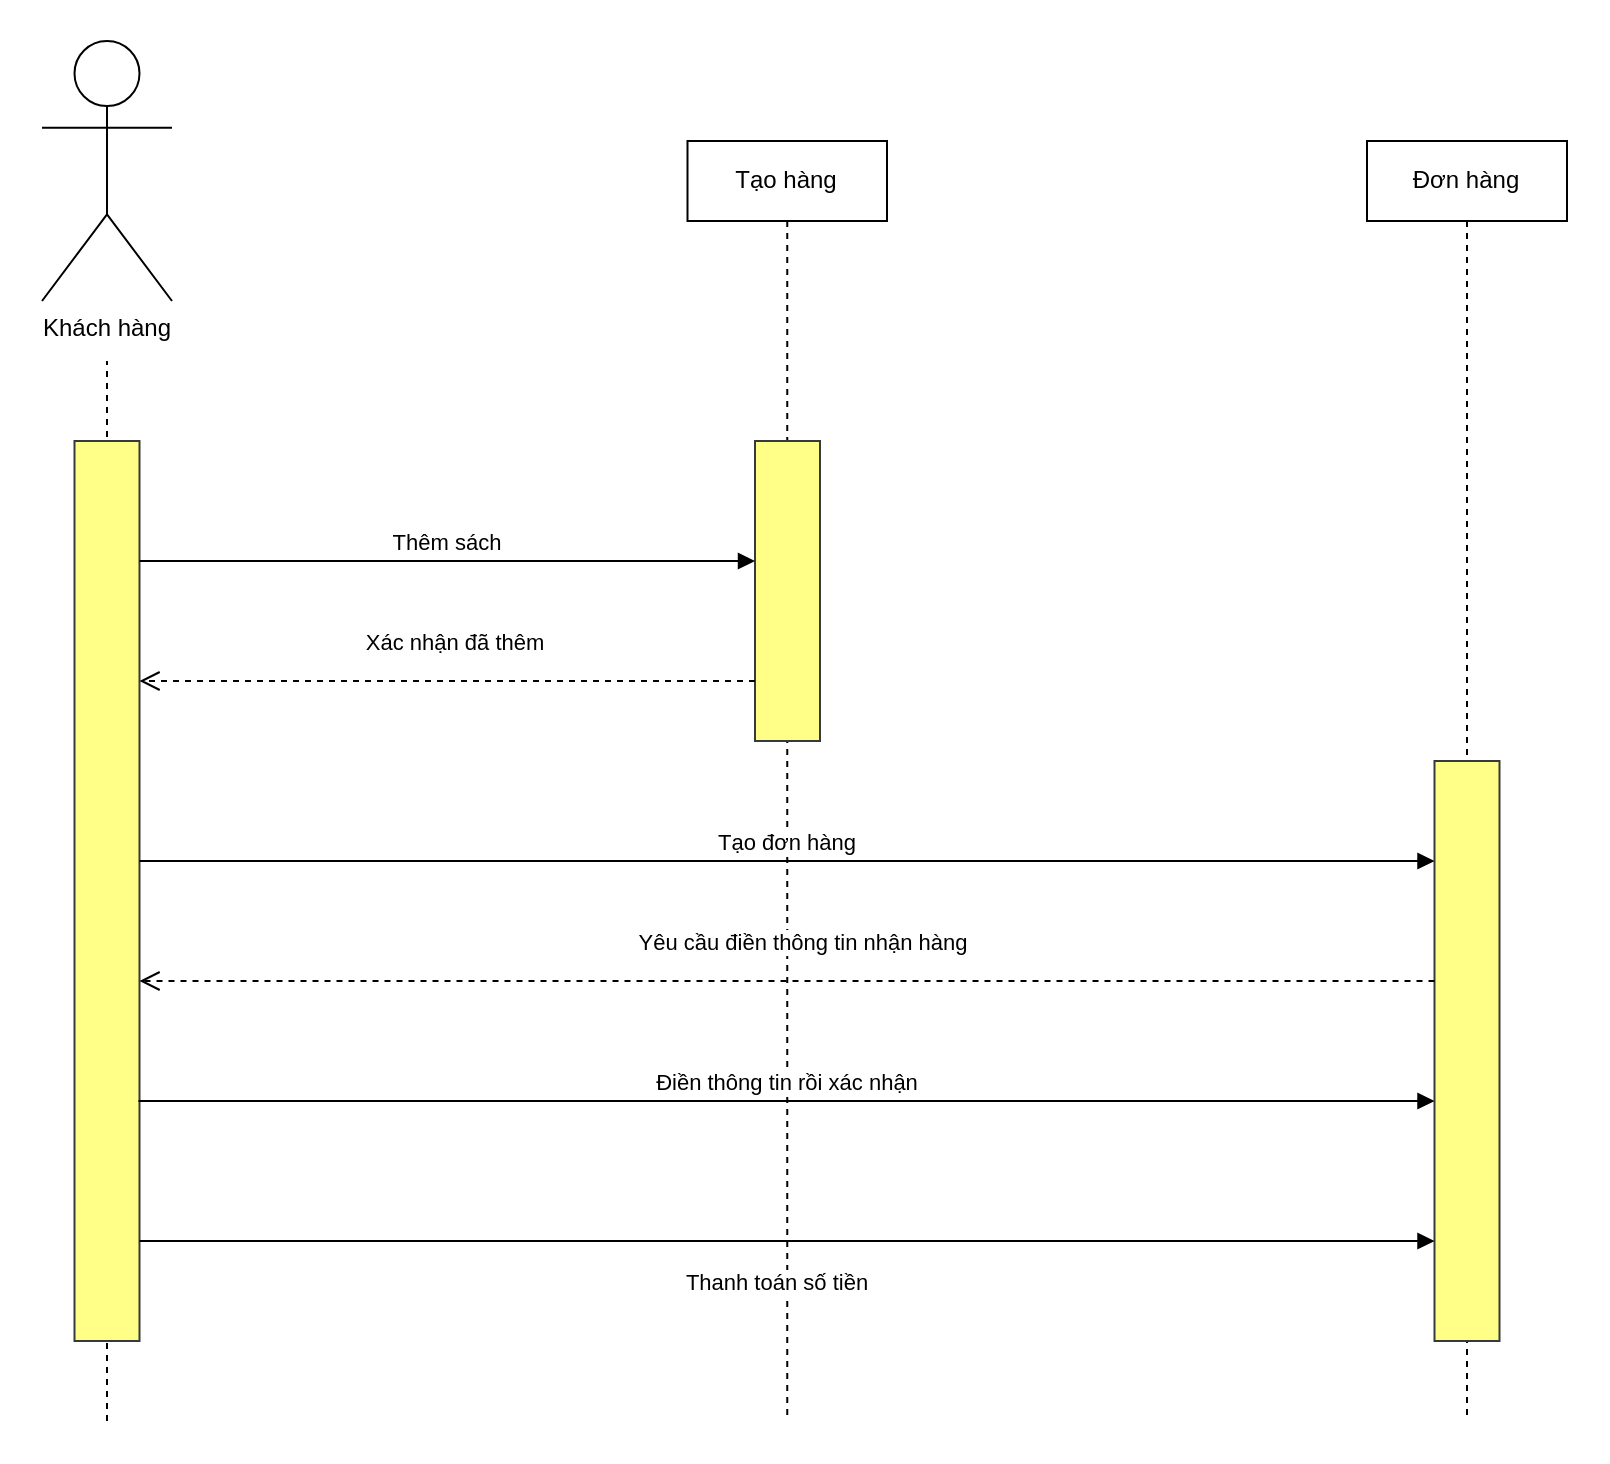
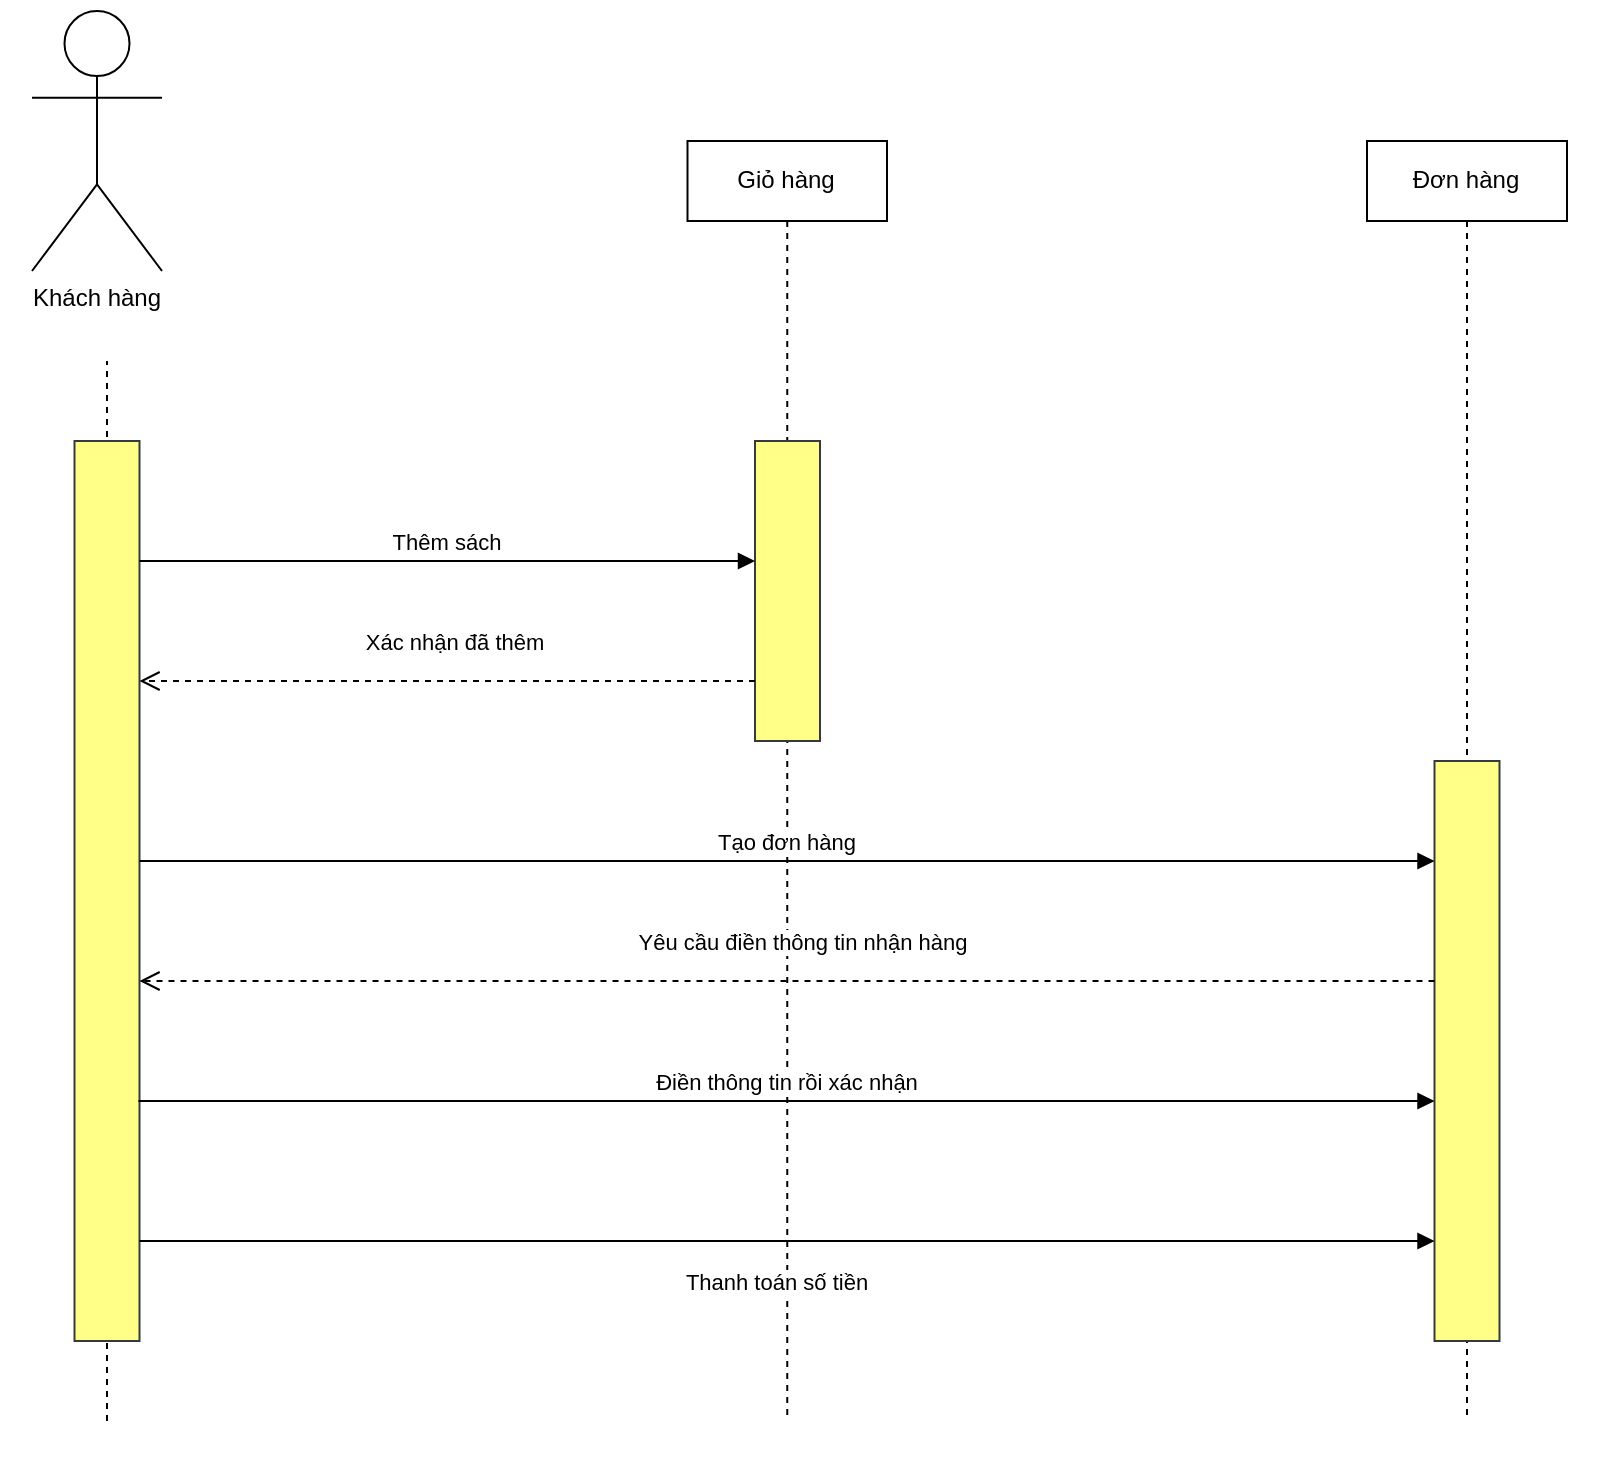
- <mxCell id="14" value="Khách hàng" style="shape=umlActor;verticalLabelPosition=bottom;verticalAlign=top;html=1;outlineConnect=0;" vertex="1" parent="1"><mxGeometry x="20.5" y="20" width="65" height="130" as="geometry" /></mxCell>
+ <mxCell id="14" value="Khách hàng" style="shape=umlActor;verticalLabelPosition=bottom;verticalAlign=top;html=1;outlineConnect=0;" vertex="1" parent="1"><mxGeometry x="15.5" y="5" width="65" height="130" as="geometry" /></mxCell>
- <mxCell id="3" value="Tạo hàng" style="shape=umlLifeline;perimeter=lifelinePerimeter;whiteSpace=wrap;html=1;container=1;dropTarget=0;collapsible=0;recursiveResize=0;outlineConnect=0;portConstraint=eastwest;newEdgeStyle={&quot;curved&quot;:0,&quot;rounded&quot;:0};" parent="1" vertex="1"><mxGeometry x="343.25" y="70" width="99.75" height="640" as="geometry" /></mxCell>
+ <mxCell id="3" value="Giỏ hàng" style="shape=umlLifeline;perimeter=lifelinePerimeter;whiteSpace=wrap;html=1;container=1;dropTarget=0;collapsible=0;recursiveResize=0;outlineConnect=0;portConstraint=eastwest;newEdgeStyle={&quot;curved&quot;:0,&quot;rounded&quot;:0};" parent="1" vertex="1"><mxGeometry x="343.25" y="70" width="99.75" height="640" as="geometry" /></mxCell>
